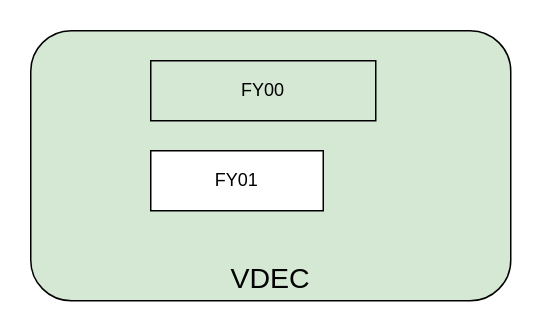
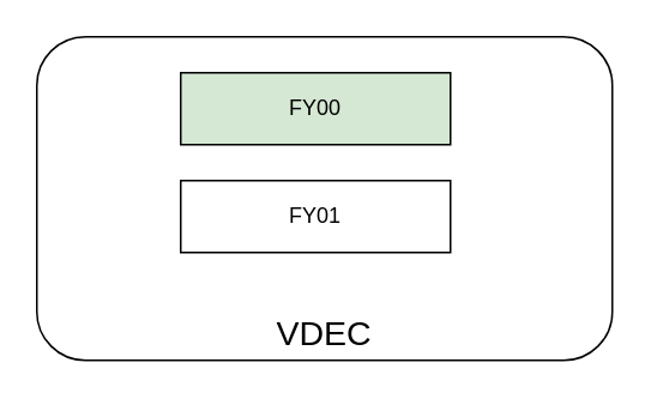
- <mxCell id="4" value="FY01" style="rounded=0;whiteSpace=wrap;html=1;" vertex="1" parent="1"><mxGeometry x="100" y="100" width="115" height="40" as="geometry" /></mxCell>
+ <mxCell id="4" value="FY01" style="rounded=0;whiteSpace=wrap;html=1;" vertex="1" parent="1"><mxGeometry x="100" y="100" width="150" height="40" as="geometry" /></mxCell>
- <mxCell id="2" value="VDEC" style="rounded=1;whiteSpace=wrap;html=1;verticalAlign=bottom;fontSize=19;fillColor=#d5e8d4;" vertex="1" parent="1"><mxGeometry x="20" y="20" width="320" height="180" as="geometry" /></mxCell>
+ <mxCell id="2" value="VDEC" style="rounded=1;whiteSpace=wrap;html=1;verticalAlign=bottom;fontSize=19;" vertex="1" parent="1"><mxGeometry x="20" y="20" width="320" height="180" as="geometry" /></mxCell>
